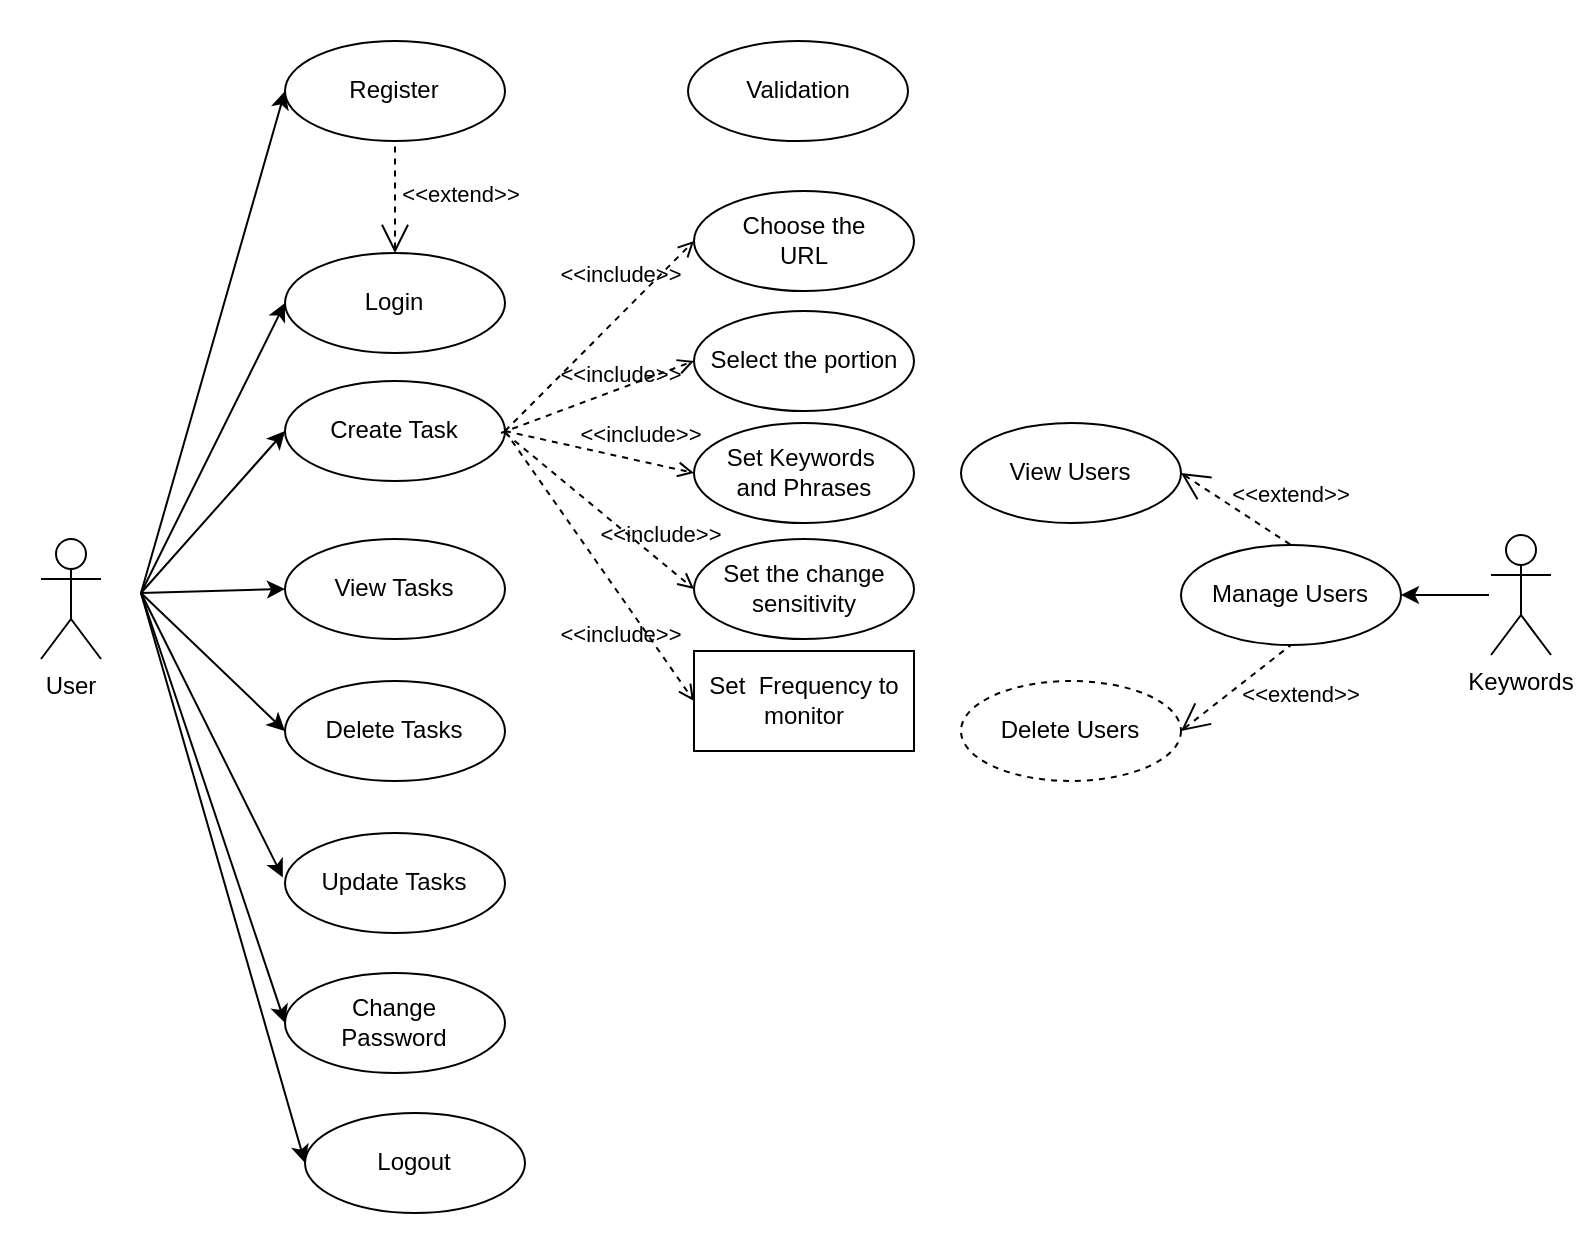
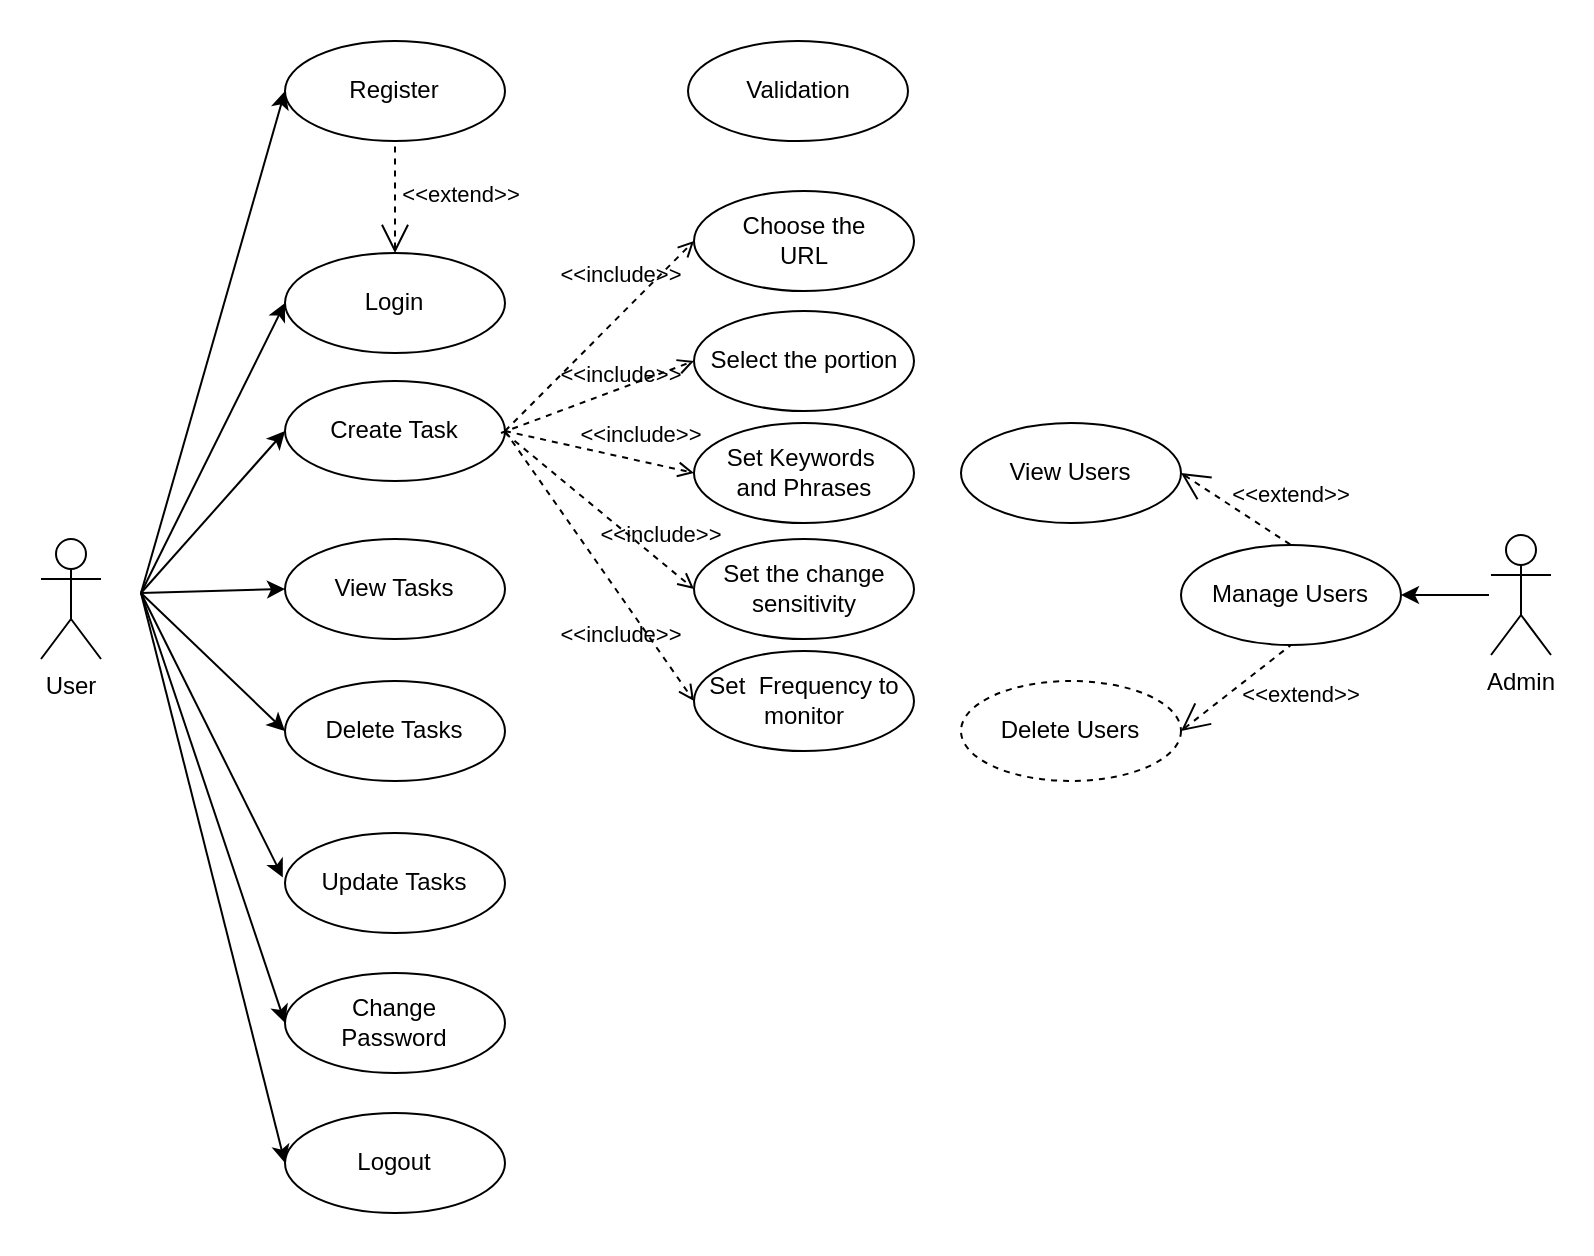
- <mxCell id="26" value="Keywords" style="shape=umlActor;verticalLabelPosition=bottom;verticalAlign=top;html=1;outlineConnect=0;" vertex="1" parent="1"><mxGeometry x="745" y="267" width="30" height="60" as="geometry" /></mxCell>
+ <mxCell id="26" value="Admin" style="shape=umlActor;verticalLabelPosition=bottom;verticalAlign=top;html=1;outlineConnect=0;" vertex="1" parent="1"><mxGeometry x="745" y="267" width="30" height="60" as="geometry" /></mxCell>
- <mxCell id="13" value="Set&amp;nbsp; Frequency to monitor" style="whiteSpace=wrap;html=1;rounded=0;" vertex="1" parent="1"><mxGeometry x="346.5" y="325" width="110" height="50" as="geometry" /></mxCell>
+ <mxCell id="13" value="Set&amp;nbsp; Frequency to monitor" style="ellipse;whiteSpace=wrap;html=1;" vertex="1" parent="1"><mxGeometry x="346.5" y="325" width="110" height="50" as="geometry" /></mxCell>
- <mxCell id="21" value="Logout" style="ellipse;whiteSpace=wrap;html=1;" vertex="1" parent="1"><mxGeometry x="152" y="556" width="110" height="50" as="geometry" /></mxCell>
+ <mxCell id="21" value="Logout" style="ellipse;whiteSpace=wrap;html=1;" vertex="1" parent="1"><mxGeometry x="142" y="556" width="110" height="50" as="geometry" /></mxCell>
